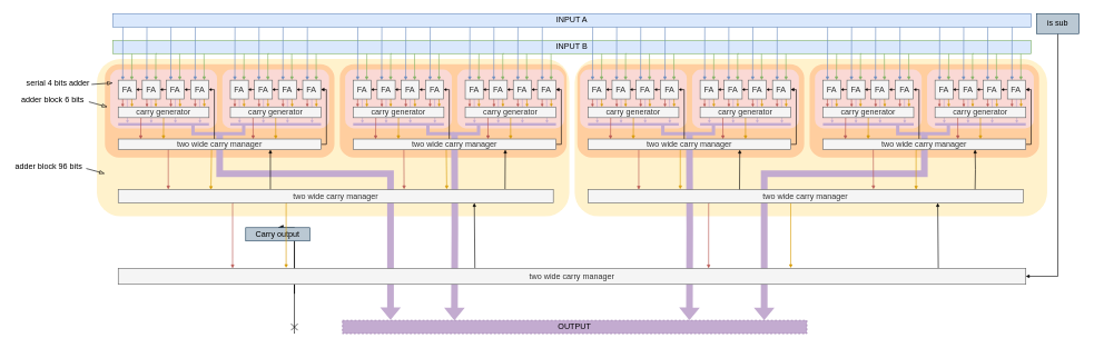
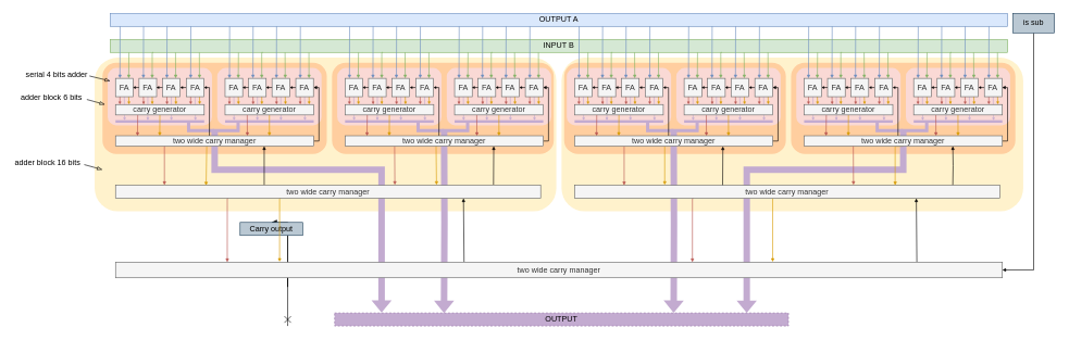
- <mxCell id="7" value="INPUT A" style="rounded=0;whiteSpace=wrap;html=1;fillColor=#dae8fc;strokeColor=#6c8ebf;" parent="1" vertex="1"><mxGeometry x="168" y="20" width="1376" height="20" as="geometry" /></mxCell>
+ <mxCell id="7" value="OUTPUT A" style="rounded=0;whiteSpace=wrap;html=1;fillColor=#dae8fc;strokeColor=#6c8ebf;" parent="1" vertex="1"><mxGeometry x="168" y="20" width="1376" height="20" as="geometry" /></mxCell>
- <mxCell id="8" value="INPUT B" style="rounded=0;whiteSpace=wrap;html=1;fillColor=#dae8fc;strokeColor=#82b366;" parent="1" vertex="1"><mxGeometry x="168" y="60" width="1376" height="20" as="geometry" /></mxCell>
+ <mxCell id="8" value="INPUT B" style="rounded=0;whiteSpace=wrap;html=1;fillColor=#d5e8d4;strokeColor=#82b366;" parent="1" vertex="1"><mxGeometry x="168" y="60" width="1376" height="20" as="geometry" /></mxCell>
- <mxCell id="308" value="serial 4 bits adder" style="text;html=1;strokeColor=none;fillColor=none;align=center;verticalAlign=middle;whiteSpace=wrap;rounded=0;" vertex="1" parent="1"><mxGeometry x="36" y="113.9" width="100" height="20" as="geometry" /></mxCell>
+ <mxCell id="308" value="serial 4 bits adder" style="text;html=1;strokeColor=none;fillColor=none;align=center;verticalAlign=middle;whiteSpace=wrap;rounded=0;" vertex="1" parent="1"><mxGeometry x="36" y="103.9" width="100" height="20" as="geometry" /></mxCell>
- <mxCell id="312" value="adder block 96 bits" style="text;html=1;strokeColor=none;fillColor=none;align=center;verticalAlign=middle;whiteSpace=wrap;rounded=0;" vertex="1" parent="1"><mxGeometry x="20" y="240" width="104" height="20" as="geometry" /></mxCell>
+ <mxCell id="312" value="adder block 16 bits" style="text;html=1;strokeColor=none;fillColor=none;align=center;verticalAlign=middle;whiteSpace=wrap;rounded=0;" vertex="1" parent="1"><mxGeometry x="20" y="240" width="104" height="20" as="geometry" /></mxCell>
